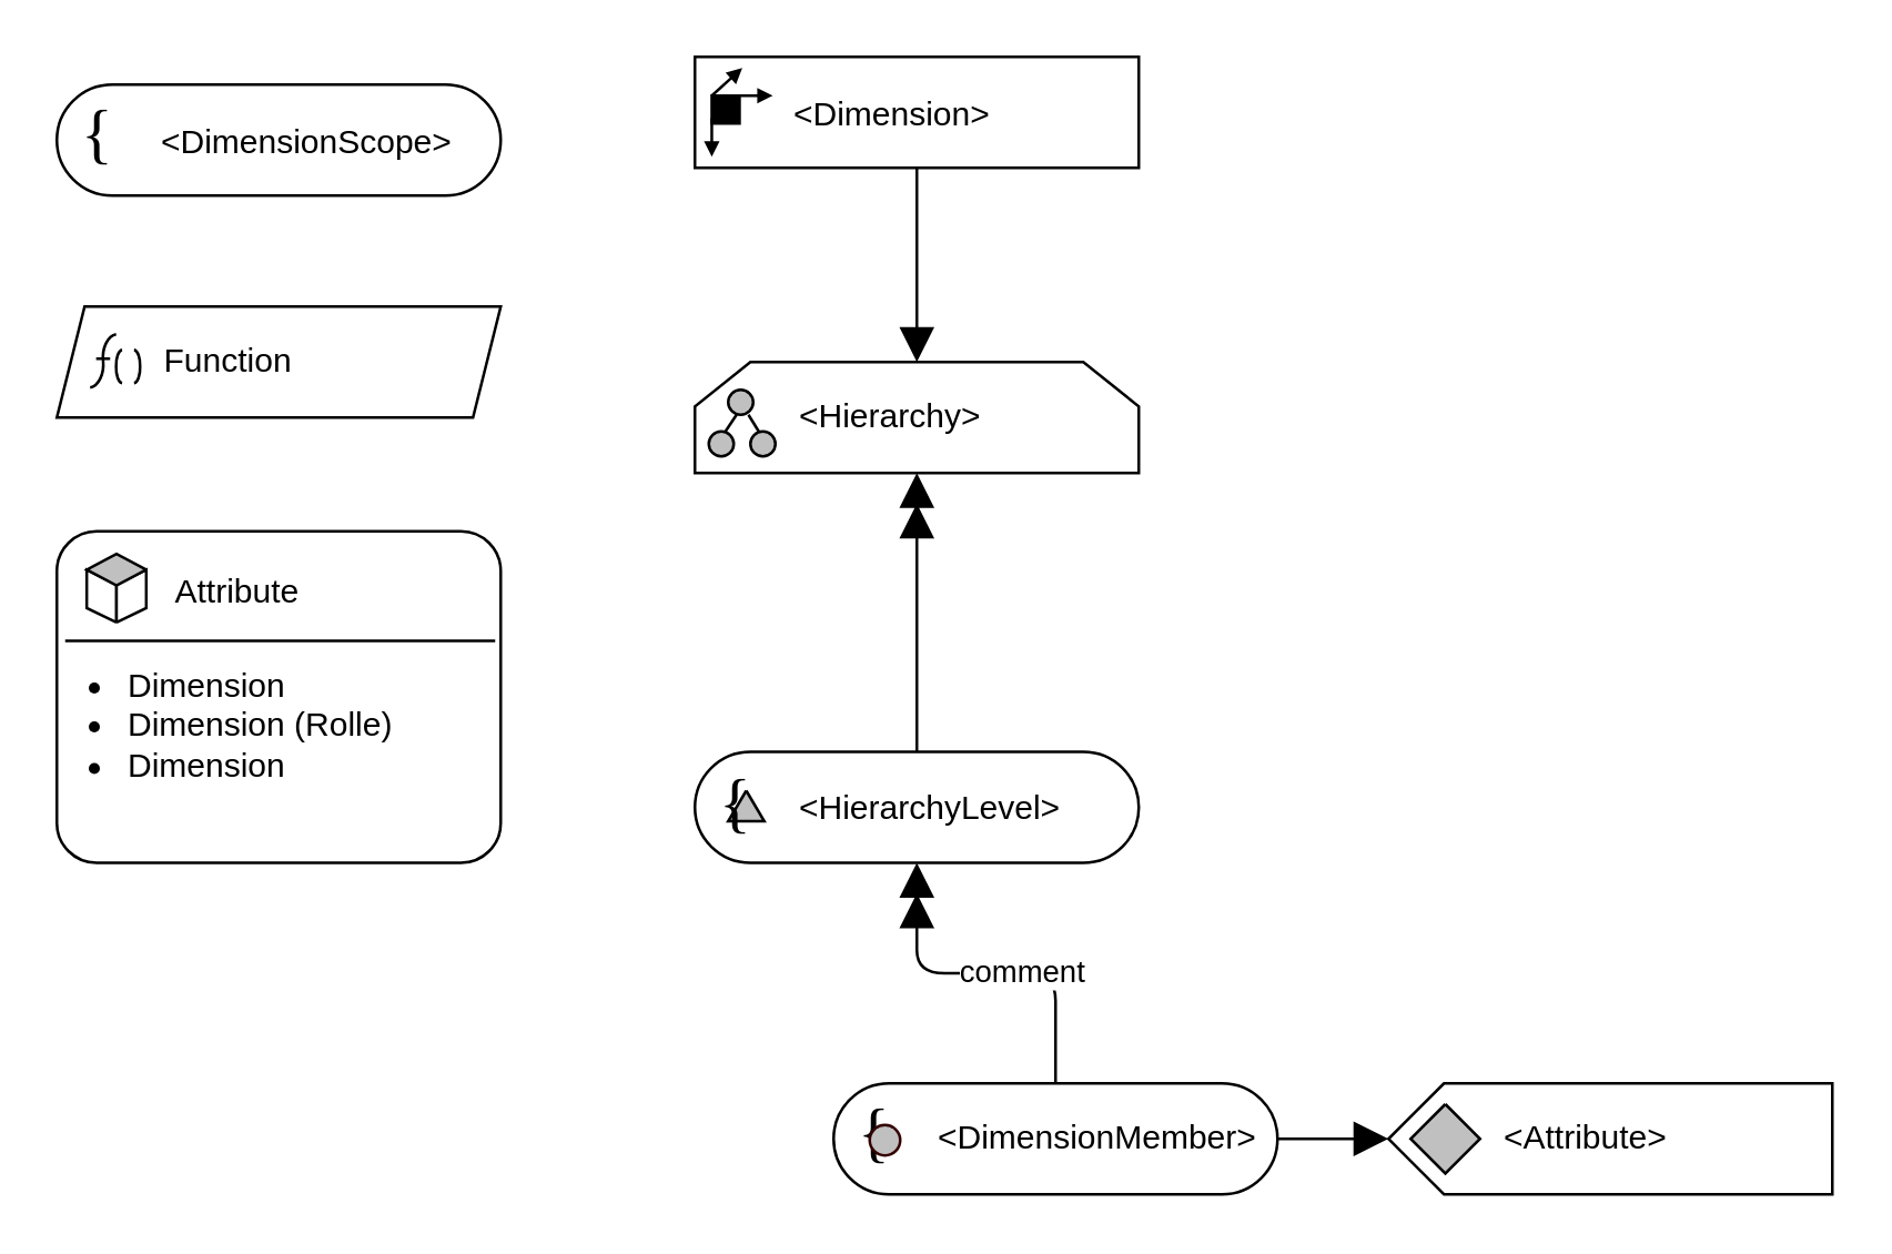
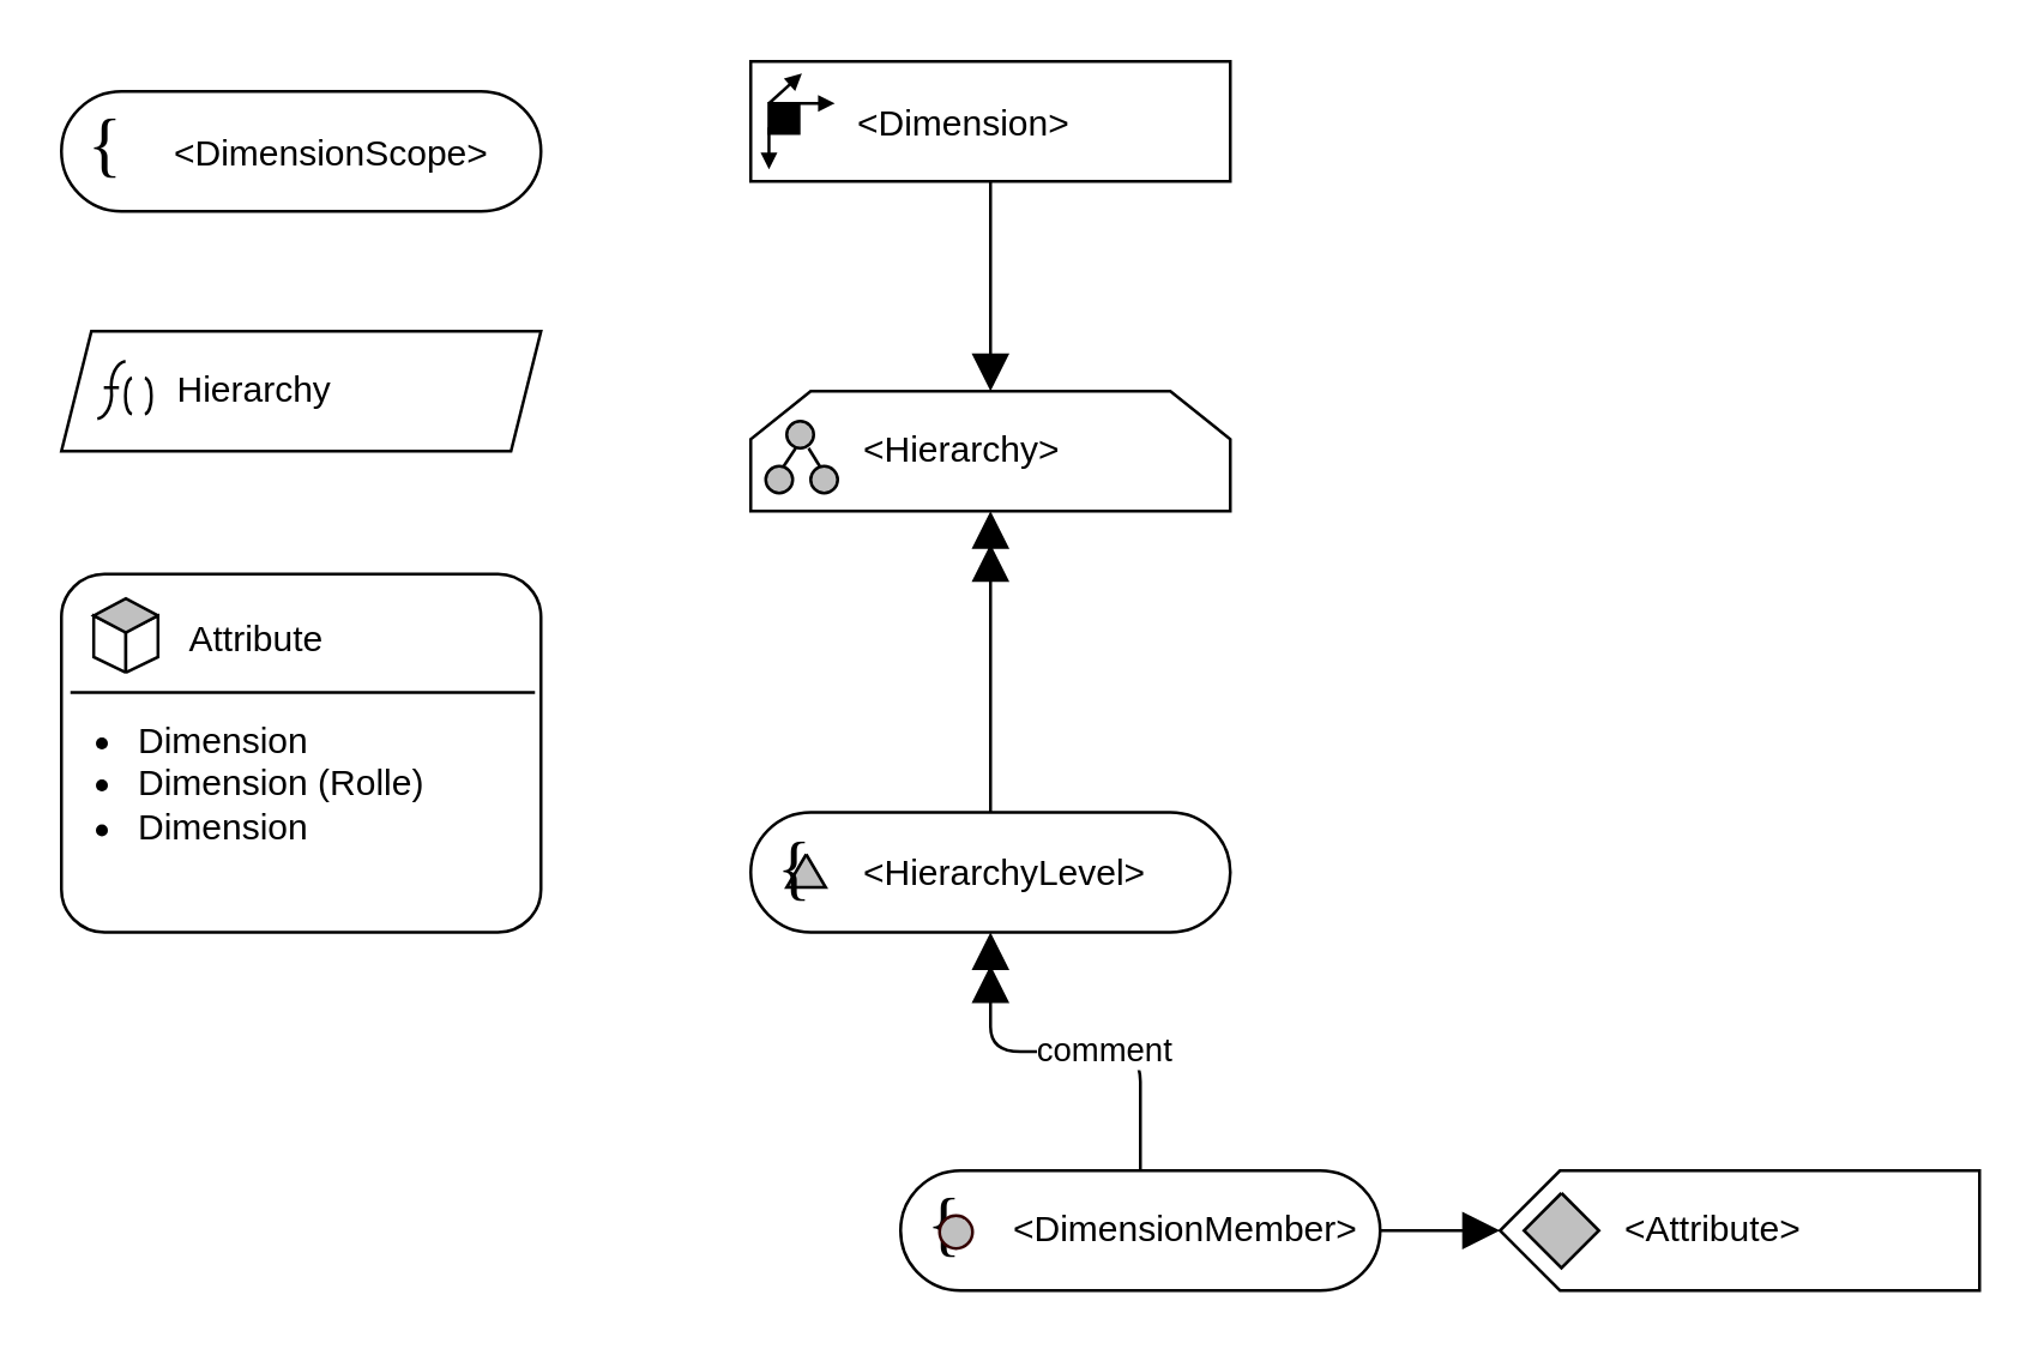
- <mxCell id="23" value="Function" style="shape=parallelogram;perimeter=parallelogramPerimeter;whiteSpace=wrap;html=1;fixedSize=1;size=10;align=left;spacingLeft=37;" vertex="1" parent="22"><mxGeometry width="160" height="40" as="geometry" /></mxCell>
+ <mxCell id="23" value="Hierarchy" style="shape=parallelogram;perimeter=parallelogramPerimeter;whiteSpace=wrap;html=1;fixedSize=1;size=10;align=left;spacingLeft=37;" vertex="1" parent="22"><mxGeometry width="160" height="40" as="geometry" /></mxCell>
